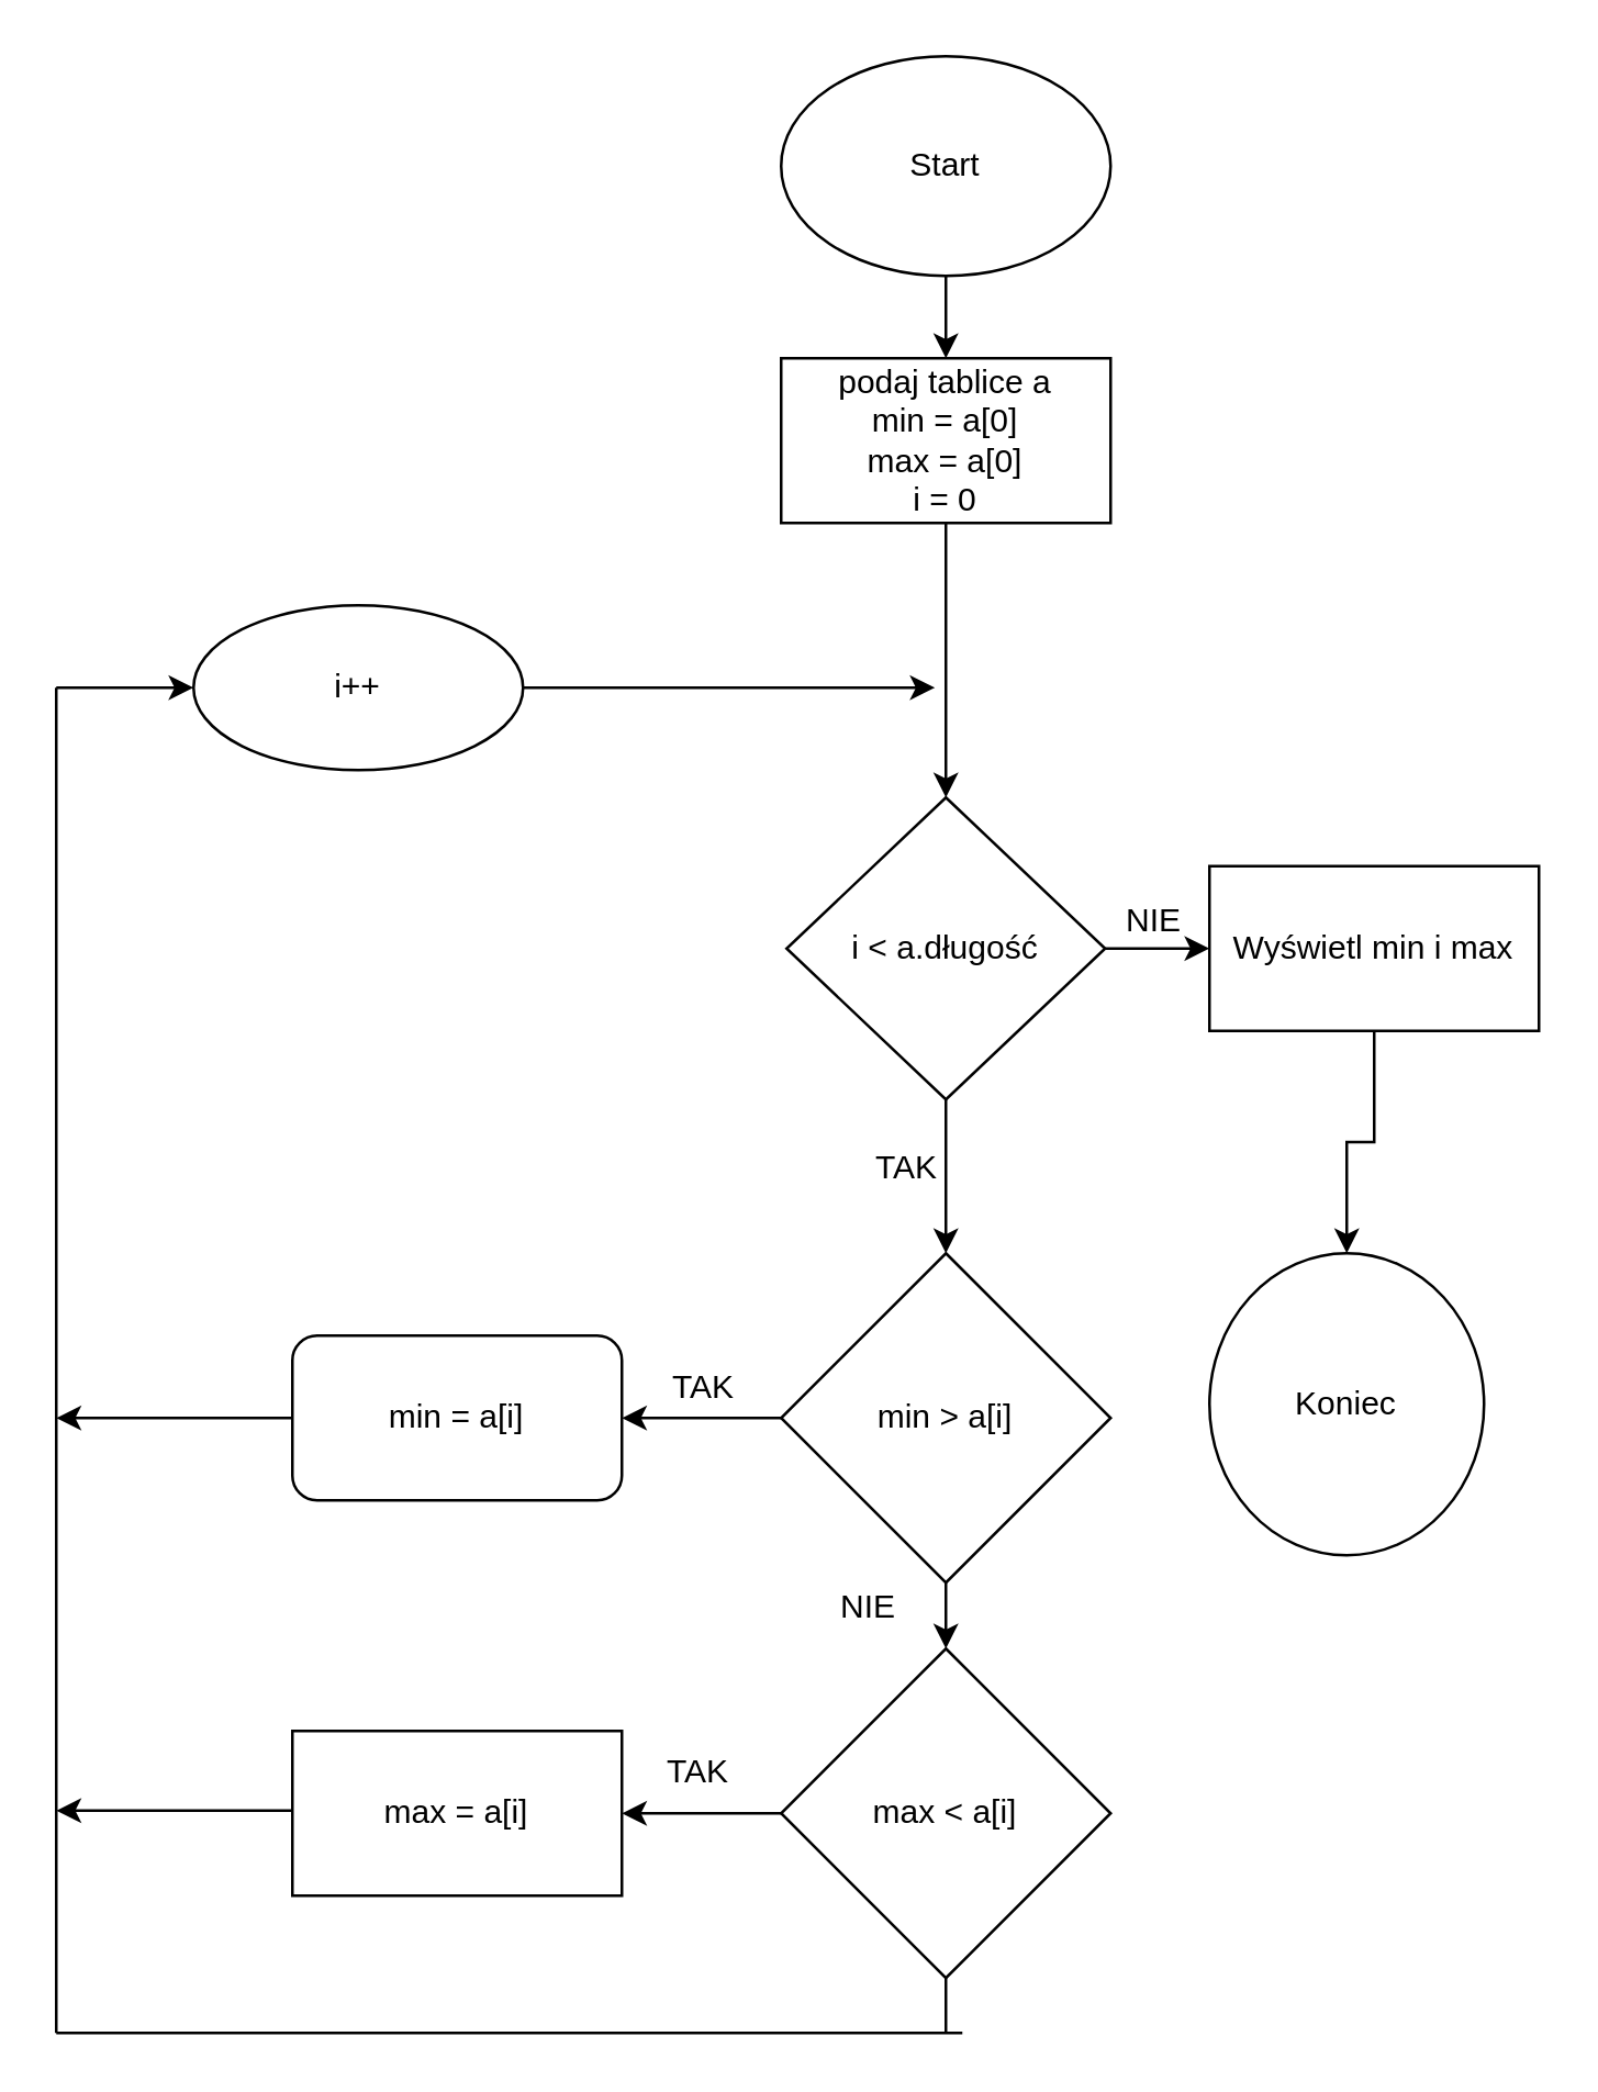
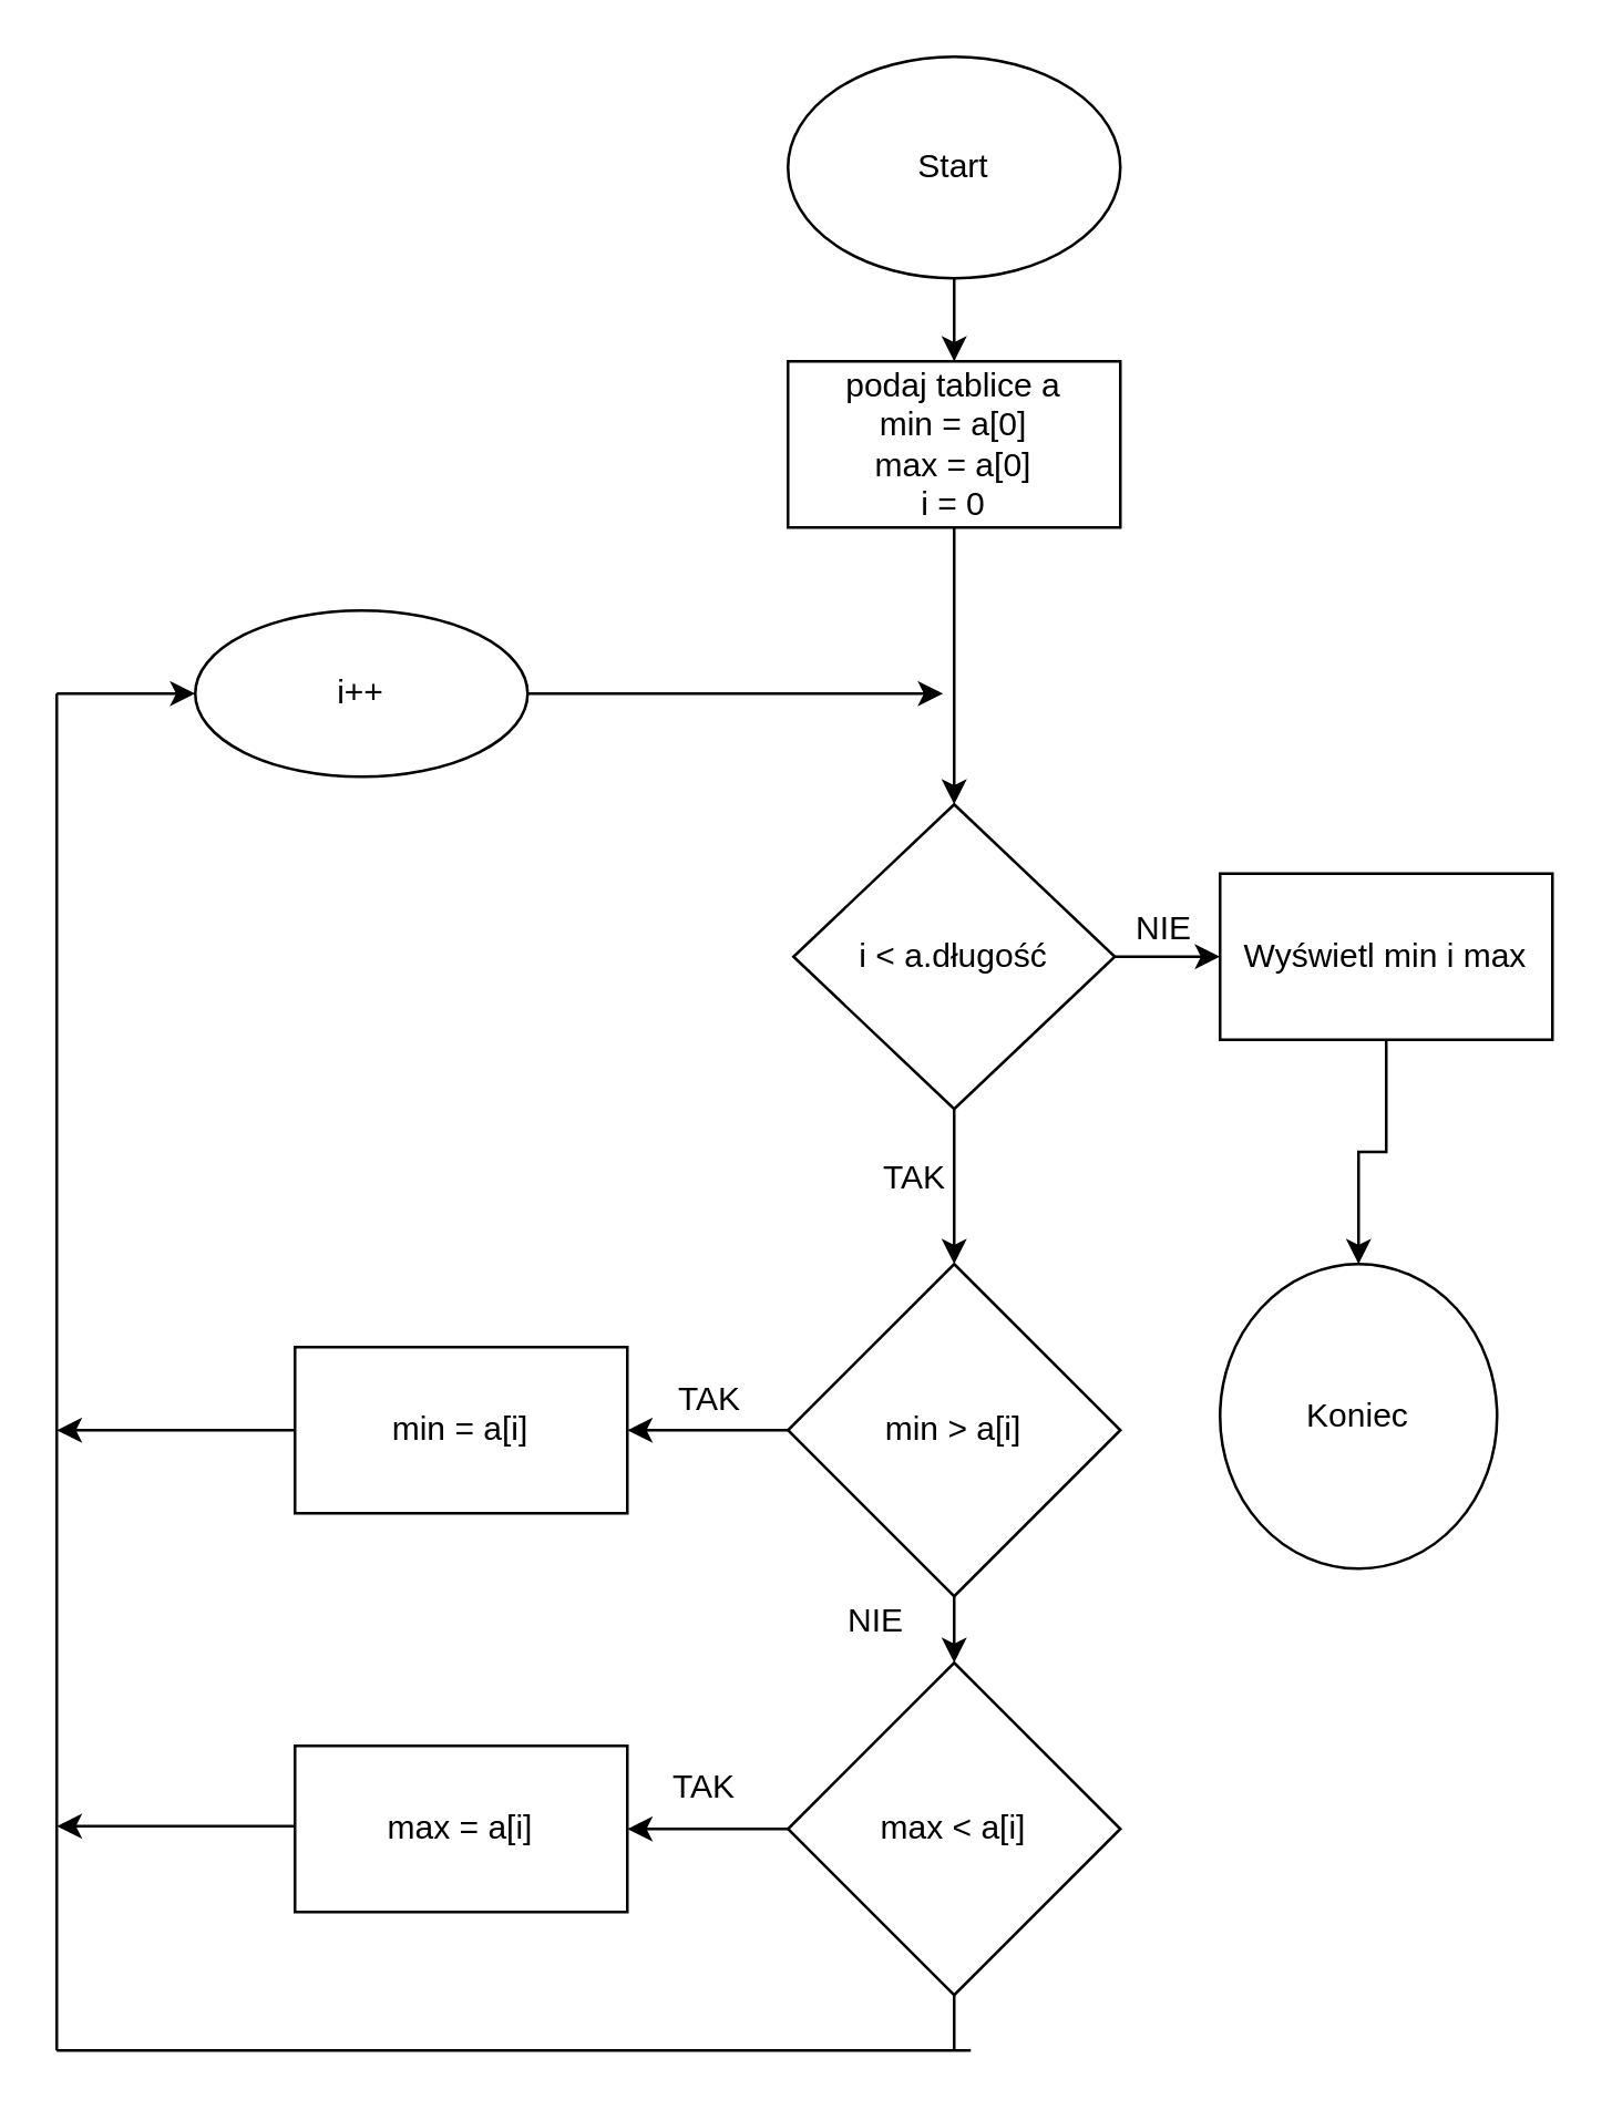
- <mxCell id="12" value="min = a[i]" style="whiteSpace=wrap;html=1;rounded=1;" vertex="1" parent="1"><mxGeometry x="106" y="486" width="120" height="60" as="geometry" /></mxCell>
+ <mxCell id="12" value="min = a[i]" style="rounded=0;whiteSpace=wrap;html=1;" vertex="1" parent="1"><mxGeometry x="106" y="486" width="120" height="60" as="geometry" /></mxCell>
